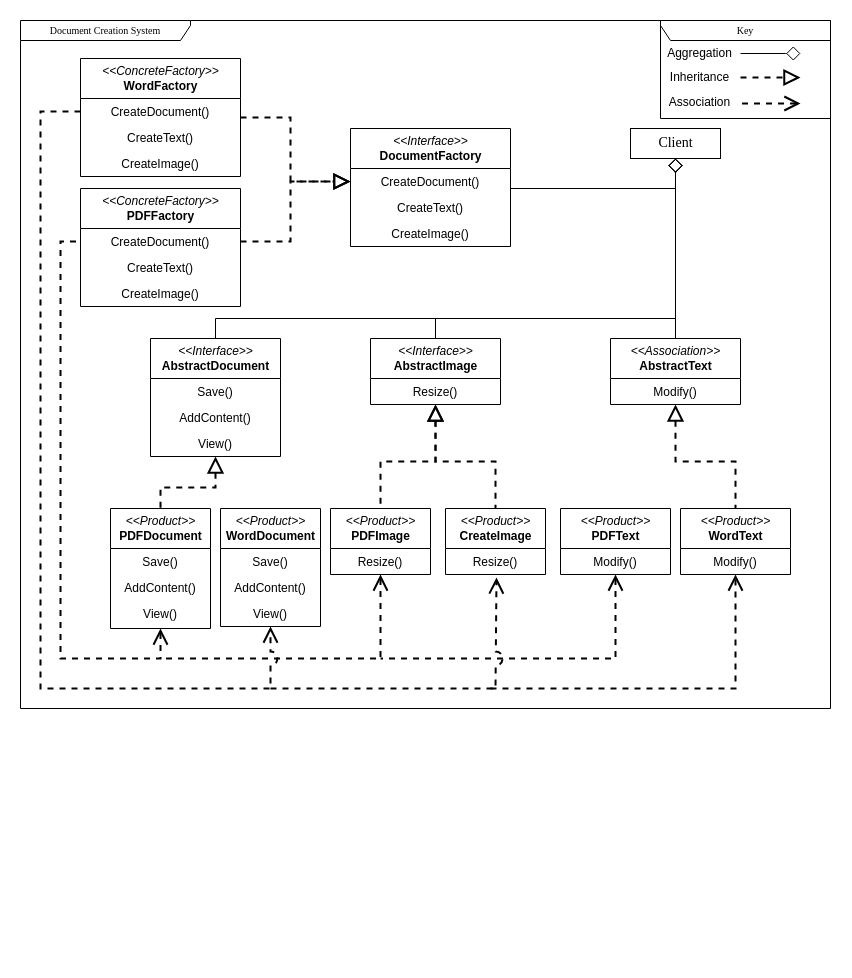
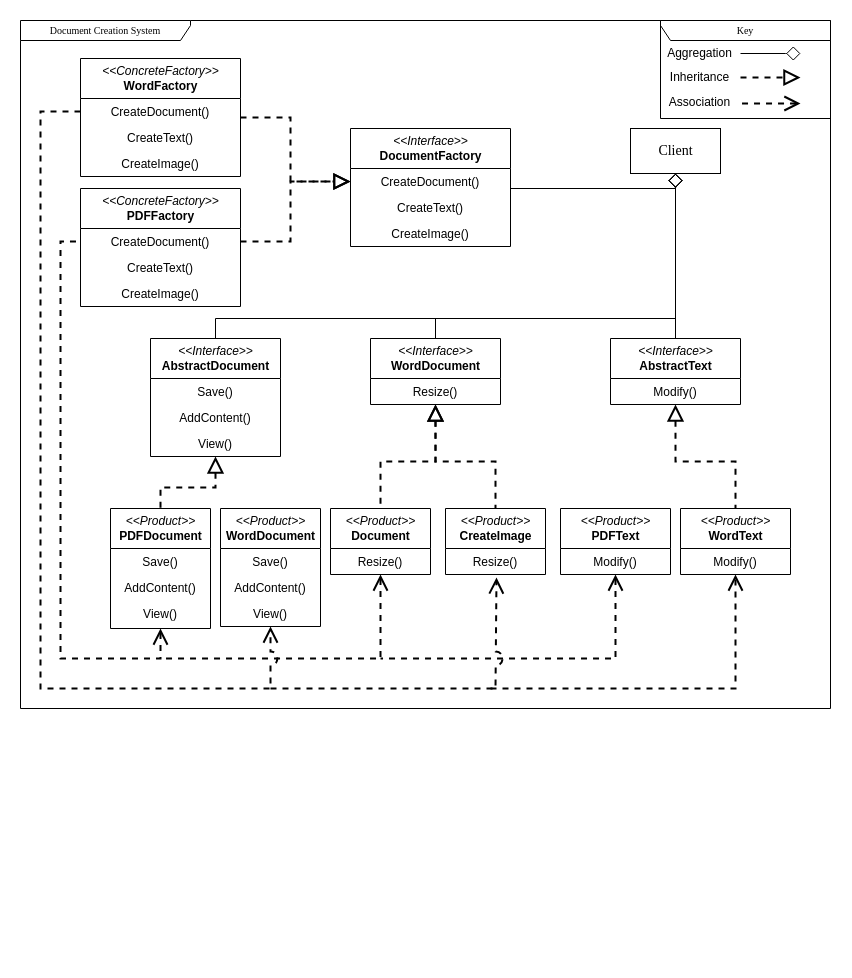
- <mxCell id="30" value="&lt;font style=&quot;font-size: 14px;&quot;&gt;Client&lt;/font&gt;" style="html=1;rounded=0;shadow=0;comic=0;labelBackgroundColor=none;strokeWidth=1;fontFamily=Verdana;fontSize=10;align=center;" parent="1" vertex="1"><mxGeometry x="630" y="128" width="90" height="30" as="geometry" /></mxCell>
+ <mxCell id="30" value="&lt;font style=&quot;font-size: 14px;&quot;&gt;Client&lt;/font&gt;" style="html=1;rounded=0;shadow=0;comic=0;labelBackgroundColor=none;strokeWidth=1;fontFamily=Verdana;fontSize=10;align=center;" parent="1" vertex="1"><mxGeometry x="630" y="128" width="90" height="45" as="geometry" /></mxCell>
- <mxCell id="21" value="&lt;i style=&quot;font-family: Helvetica; font-size: 12px;&quot;&gt;&amp;lt;&amp;lt;Interface&amp;gt;&amp;gt;&lt;/i&gt;&lt;br style=&quot;font-family: Helvetica; font-size: 12px;&quot;&gt;&lt;b style=&quot;font-family: Helvetica; font-size: 12px;&quot;&gt;AbstractImage&lt;/b&gt;" style="swimlane;html=1;fontStyle=0;childLayout=stackLayout;horizontal=1;startSize=40;fillColor=none;horizontalStack=0;resizeParent=1;resizeLast=0;collapsible=1;marginBottom=0;swimlaneFillColor=#ffffff;rounded=0;shadow=0;comic=0;labelBackgroundColor=none;strokeWidth=1;fontFamily=Verdana;fontSize=10;align=center;" parent="1" vertex="1"><mxGeometry x="370" y="338" width="130" height="66" as="geometry" /></mxCell>
+ <mxCell id="21" value="&lt;i style=&quot;font-family: Helvetica; font-size: 12px;&quot;&gt;&amp;lt;&amp;lt;Interface&amp;gt;&amp;gt;&lt;/i&gt;&lt;br style=&quot;font-family: Helvetica; font-size: 12px;&quot;&gt;&lt;b style=&quot;font-family: Helvetica; font-size: 12px;&quot;&gt;WordDocument&lt;/b&gt;" style="swimlane;html=1;fontStyle=0;childLayout=stackLayout;horizontal=1;startSize=40;fillColor=none;horizontalStack=0;resizeParent=1;resizeLast=0;collapsible=1;marginBottom=0;swimlaneFillColor=#ffffff;rounded=0;shadow=0;comic=0;labelBackgroundColor=none;strokeWidth=1;fontFamily=Verdana;fontSize=10;align=center;" parent="1" vertex="1"><mxGeometry x="370" y="338" width="130" height="66" as="geometry" /></mxCell>
- <mxCell id="24" value="&lt;i style=&quot;font-family: Helvetica; font-size: 12px;&quot;&gt;&amp;lt;&amp;lt;Association&amp;gt;&amp;gt;&lt;/i&gt;&lt;br style=&quot;font-family: Helvetica; font-size: 12px;&quot;&gt;&lt;b style=&quot;font-family: Helvetica; font-size: 12px;&quot;&gt;AbstractText&lt;/b&gt;" style="swimlane;html=1;fontStyle=0;childLayout=stackLayout;horizontal=1;startSize=40;fillColor=none;horizontalStack=0;resizeParent=1;resizeLast=0;collapsible=1;marginBottom=0;swimlaneFillColor=#ffffff;rounded=0;shadow=0;comic=0;labelBackgroundColor=none;strokeWidth=1;fontFamily=Verdana;fontSize=10;align=center;" parent="1" vertex="1"><mxGeometry x="610" y="338" width="130" height="66" as="geometry" /></mxCell>
+ <mxCell id="24" value="&lt;i style=&quot;font-family: Helvetica; font-size: 12px;&quot;&gt;&amp;lt;&amp;lt;Interface&amp;gt;&amp;gt;&lt;/i&gt;&lt;br style=&quot;font-family: Helvetica; font-size: 12px;&quot;&gt;&lt;b style=&quot;font-family: Helvetica; font-size: 12px;&quot;&gt;AbstractText&lt;/b&gt;" style="swimlane;html=1;fontStyle=0;childLayout=stackLayout;horizontal=1;startSize=40;fillColor=none;horizontalStack=0;resizeParent=1;resizeLast=0;collapsible=1;marginBottom=0;swimlaneFillColor=#ffffff;rounded=0;shadow=0;comic=0;labelBackgroundColor=none;strokeWidth=1;fontFamily=Verdana;fontSize=10;align=center;" parent="1" vertex="1"><mxGeometry x="610" y="338" width="130" height="66" as="geometry" /></mxCell>
- <mxCell id="46" value="&lt;i style=&quot;font-family: Helvetica; font-size: 12px;&quot;&gt;&amp;lt;&amp;lt;&lt;/i&gt;&lt;i style=&quot;font-family: Helvetica; font-size: 12px;&quot;&gt;Product&lt;/i&gt;&lt;i style=&quot;font-family: Helvetica; font-size: 12px;&quot;&gt;&amp;gt;&amp;gt;&lt;/i&gt;&lt;br style=&quot;font-family: Helvetica; font-size: 12px;&quot;&gt;&lt;b style=&quot;font-family: Helvetica; font-size: 12px;&quot;&gt;PDFImage&lt;/b&gt;" style="swimlane;html=1;fontStyle=0;childLayout=stackLayout;horizontal=1;startSize=40;fillColor=none;horizontalStack=0;resizeParent=1;resizeLast=0;collapsible=1;marginBottom=0;swimlaneFillColor=#ffffff;rounded=0;shadow=0;comic=0;labelBackgroundColor=none;strokeWidth=1;fontFamily=Verdana;fontSize=10;align=center;" parent="1" vertex="1"><mxGeometry x="330" y="508" width="100" height="66" as="geometry" /></mxCell>
+ <mxCell id="46" value="&lt;i style=&quot;font-family: Helvetica; font-size: 12px;&quot;&gt;&amp;lt;&amp;lt;&lt;/i&gt;&lt;i style=&quot;font-family: Helvetica; font-size: 12px;&quot;&gt;Product&lt;/i&gt;&lt;i style=&quot;font-family: Helvetica; font-size: 12px;&quot;&gt;&amp;gt;&amp;gt;&lt;/i&gt;&lt;br style=&quot;font-family: Helvetica; font-size: 12px;&quot;&gt;&lt;b style=&quot;font-family: Helvetica; font-size: 12px;&quot;&gt;Document&lt;/b&gt;" style="swimlane;html=1;fontStyle=0;childLayout=stackLayout;horizontal=1;startSize=40;fillColor=none;horizontalStack=0;resizeParent=1;resizeLast=0;collapsible=1;marginBottom=0;swimlaneFillColor=#ffffff;rounded=0;shadow=0;comic=0;labelBackgroundColor=none;strokeWidth=1;fontFamily=Verdana;fontSize=10;align=center;" parent="1" vertex="1"><mxGeometry x="330" y="508" width="100" height="66" as="geometry" /></mxCell>
